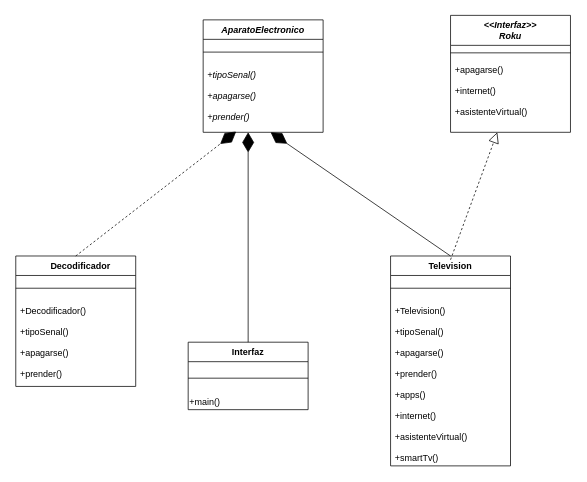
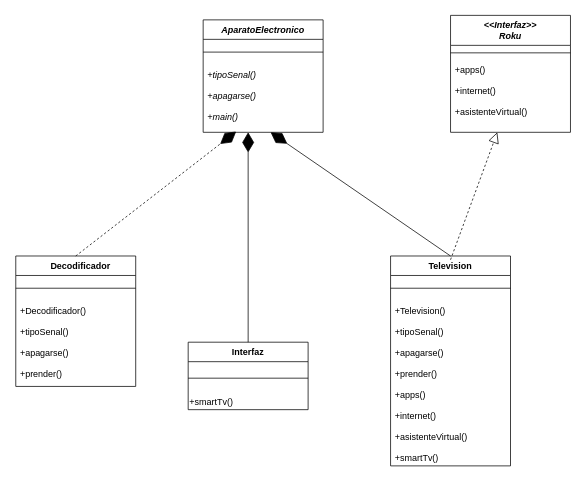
- <mxCell id="15" value="+apagarse()&#10;&#10;+internet()&#10;&#10;+asistenteVirtual()" style="text;strokeColor=none;fillColor=none;align=left;verticalAlign=top;spacingLeft=4;spacingRight=4;overflow=hidden;rotatable=0;points=[[0,0.5],[1,0.5]];portConstraint=eastwest;" parent="13" vertex="1"><mxGeometry y="60" width="160" height="96" as="geometry" /></mxCell>
+ <mxCell id="15" value="+apps()&#10;&#10;+internet()&#10;&#10;+asistenteVirtual()" style="text;strokeColor=none;fillColor=none;align=left;verticalAlign=top;spacingLeft=4;spacingRight=4;overflow=hidden;rotatable=0;points=[[0,0.5],[1,0.5]];portConstraint=eastwest;" parent="13" vertex="1"><mxGeometry y="60" width="160" height="96" as="geometry" /></mxCell>
- <mxCell id="4" value="+tipoSenal()&#10;&#10;+apagarse()&#10;&#10;+prender()" style="text;strokeColor=none;fillColor=none;align=left;verticalAlign=top;spacingLeft=4;spacingRight=4;overflow=hidden;rotatable=0;points=[[0,0.5],[1,0.5]];portConstraint=eastwest;fontStyle=2" parent="2" vertex="1"><mxGeometry y="60" width="160" height="90" as="geometry" /></mxCell>
+ <mxCell id="4" value="+tipoSenal()&#10;&#10;+apagarse()&#10;&#10;+main()" style="text;strokeColor=none;fillColor=none;align=left;verticalAlign=top;spacingLeft=4;spacingRight=4;overflow=hidden;rotatable=0;points=[[0,0.5],[1,0.5]];portConstraint=eastwest;fontStyle=2" parent="2" vertex="1"><mxGeometry y="60" width="160" height="90" as="geometry" /></mxCell>
- <mxCell id="18" value="+main()" style="text;html=1;align=left;verticalAlign=middle;resizable=0;points=[];autosize=1;strokeColor=none;" parent="16" vertex="1"><mxGeometry y="70" width="160" height="20" as="geometry" /></mxCell>
+ <mxCell id="18" value="+smartTv()" style="text;html=1;align=left;verticalAlign=middle;resizable=0;points=[];autosize=1;strokeColor=none;" parent="16" vertex="1"><mxGeometry y="70" width="160" height="20" as="geometry" /></mxCell>
